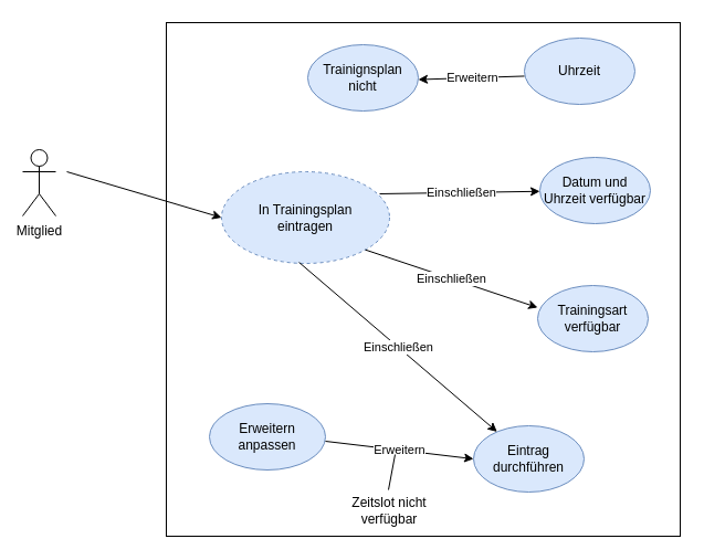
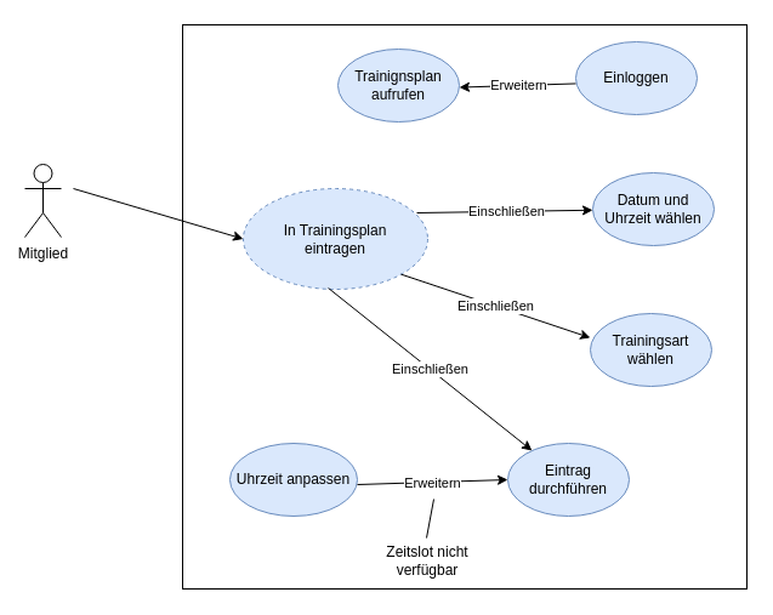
- <mxCell id="19" value="Uhrzeit" style="ellipse;whiteSpace=wrap;html=1;fillColor=#dae8fc;strokeColor=#6c8ebf;" vertex="1" parent="1"><mxGeometry x="474" y="34" width="100" height="60" as="geometry" /></mxCell>
+ <mxCell id="19" value="Einloggen" style="ellipse;whiteSpace=wrap;html=1;fillColor=#dae8fc;strokeColor=#6c8ebf;" vertex="1" parent="1"><mxGeometry x="474" y="34" width="100" height="60" as="geometry" /></mxCell>
- <mxCell id="12" value="&lt;div&gt;Trainignsplan &lt;br&gt;&lt;/div&gt;&lt;div&gt;nicht&lt;br&gt;&lt;/div&gt;" style="ellipse;whiteSpace=wrap;html=1;fillColor=#dae8fc;strokeColor=#6c8ebf;" parent="1" vertex="1"><mxGeometry x="278" y="40" width="100" height="60" as="geometry" /></mxCell>
+ <mxCell id="12" value="&lt;div&gt;Trainignsplan &lt;br&gt;&lt;/div&gt;&lt;div&gt;aufrufen&lt;br&gt;&lt;/div&gt;" style="ellipse;whiteSpace=wrap;html=1;fillColor=#dae8fc;strokeColor=#6c8ebf;" parent="1" vertex="1"><mxGeometry x="278" y="40" width="100" height="60" as="geometry" /></mxCell>
- <mxCell id="5" value="&lt;div&gt;Datum und Uhrzeit verfügbar&lt;/div&gt;" style="ellipse;whiteSpace=wrap;html=1;fillColor=#dae8fc;strokeColor=#6c8ebf;" parent="1" vertex="1"><mxGeometry x="488" y="142" width="100" height="60" as="geometry" /></mxCell>
+ <mxCell id="5" value="&lt;div&gt;Datum und Uhrzeit wählen&lt;/div&gt;" style="ellipse;whiteSpace=wrap;html=1;fillColor=#dae8fc;strokeColor=#6c8ebf;" parent="1" vertex="1"><mxGeometry x="488" y="142" width="100" height="60" as="geometry" /></mxCell>
- <mxCell id="6" value="Trainingsart verfügbar" style="ellipse;whiteSpace=wrap;html=1;fillColor=#dae8fc;strokeColor=#6c8ebf;" parent="1" vertex="1"><mxGeometry x="486" y="258" width="100" height="60" as="geometry" /></mxCell>
+ <mxCell id="6" value="Trainingsart wählen" style="ellipse;whiteSpace=wrap;html=1;fillColor=#dae8fc;strokeColor=#6c8ebf;" parent="1" vertex="1"><mxGeometry x="486" y="258" width="100" height="60" as="geometry" /></mxCell>
- <mxCell id="13" value="Erweitern anpassen" style="ellipse;whiteSpace=wrap;html=1;fillColor=#dae8fc;strokeColor=#6c8ebf;" parent="1" vertex="1"><mxGeometry x="189" y="365" width="105" height="60" as="geometry" /></mxCell>
+ <mxCell id="13" value="Uhrzeit anpassen" style="ellipse;whiteSpace=wrap;html=1;fillColor=#dae8fc;strokeColor=#6c8ebf;" parent="1" vertex="1"><mxGeometry x="189" y="365" width="105" height="60" as="geometry" /></mxCell>
- <mxCell id="14" value="Eintrag durchführen" style="ellipse;whiteSpace=wrap;html=1;fillColor=#dae8fc;strokeColor=#6c8ebf;" parent="1" vertex="1"><mxGeometry x="428" y="385" width="100" height="60" as="geometry" /></mxCell>
+ <mxCell id="14" value="Eintrag durchführen" style="ellipse;whiteSpace=wrap;html=1;fillColor=#dae8fc;strokeColor=#6c8ebf;" parent="1" vertex="1"><mxGeometry x="418" y="365" width="100" height="60" as="geometry" /></mxCell>
